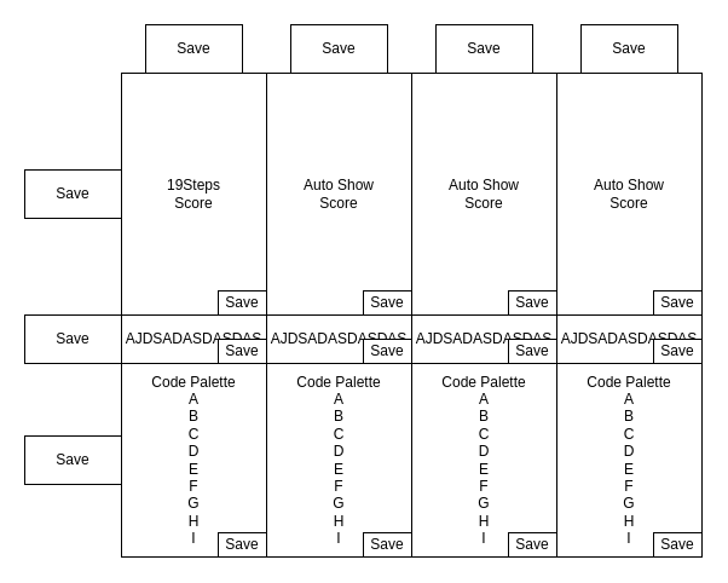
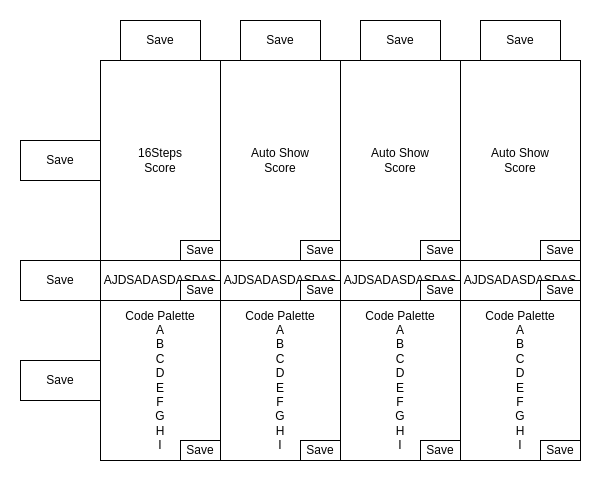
- <mxCell id="10" value="&lt;div&gt;19Steps&lt;/div&gt;Score" style="rounded=0;whiteSpace=wrap;html=1;" vertex="1" parent="1"><mxGeometry x="100" y="60" width="120" height="200" as="geometry" /></mxCell>
+ <mxCell id="10" value="&lt;div&gt;16Steps&lt;/div&gt;Score" style="rounded=0;whiteSpace=wrap;html=1;" vertex="1" parent="1"><mxGeometry x="100" y="60" width="120" height="200" as="geometry" /></mxCell>
